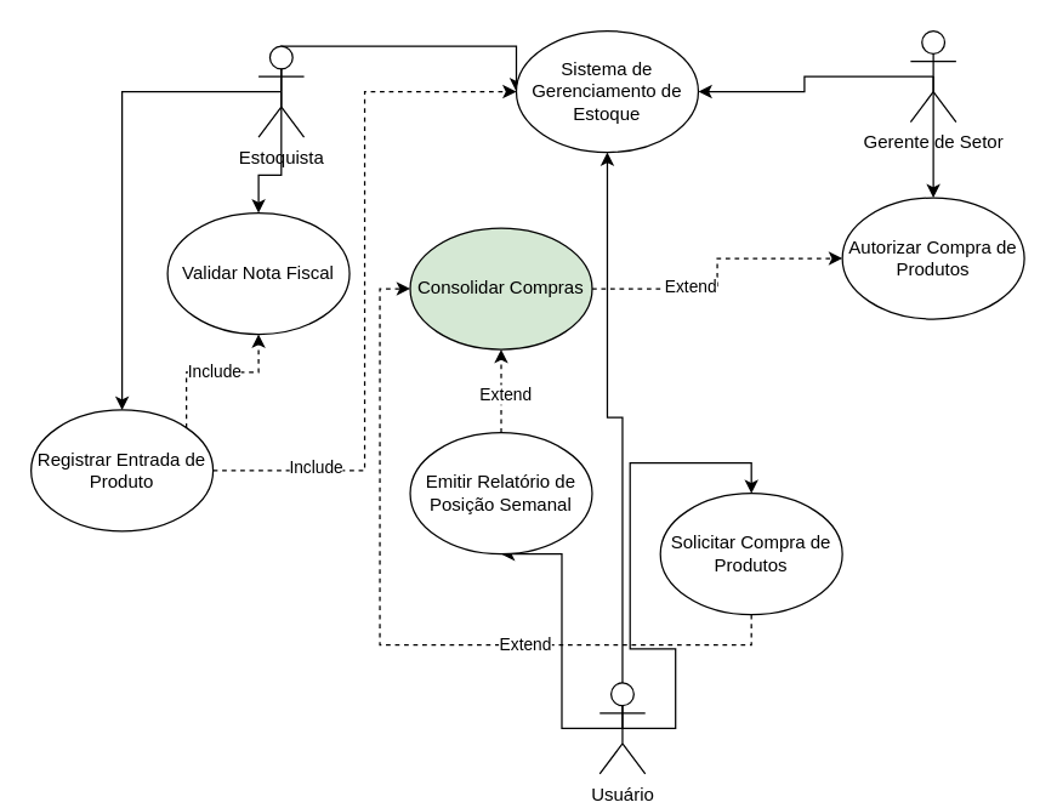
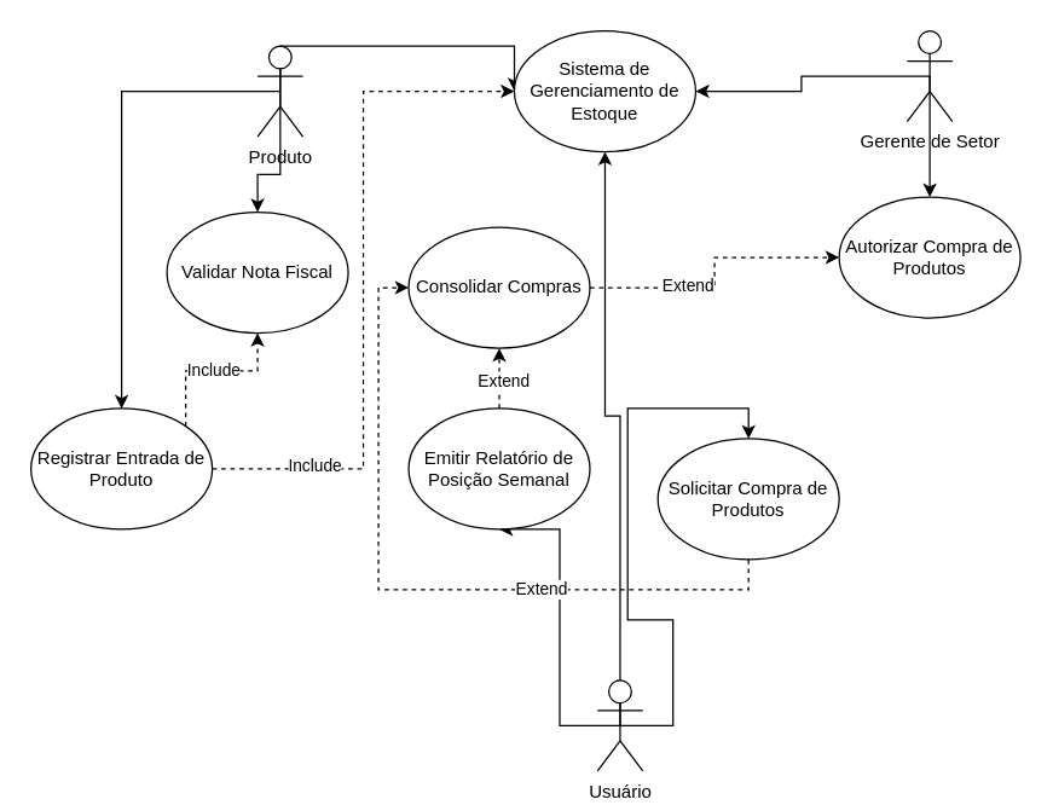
- <mxCell id="5" value="Estoquista" style="shape=umlActor;verticalLabelPosition=bottom;verticalAlign=top;html=1;outlineConnect=0;" parent="1" vertex="1"><mxGeometry x="170" y="30" width="30" height="60" as="geometry" /></mxCell>
+ <mxCell id="5" value="Produto" style="shape=umlActor;verticalLabelPosition=bottom;verticalAlign=top;html=1;outlineConnect=0;" parent="1" vertex="1"><mxGeometry x="170" y="30" width="30" height="60" as="geometry" /></mxCell>
- <mxCell id="28" value="Consolidar Compras" style="ellipse;whiteSpace=wrap;html=1;fillColor=#d5e8d4;" parent="1" vertex="1"><mxGeometry x="270" y="150" width="120" height="80" as="geometry" /></mxCell>
+ <mxCell id="28" value="Consolidar Compras" style="ellipse;whiteSpace=wrap;html=1;" parent="1" vertex="1"><mxGeometry x="270" y="150" width="120" height="80" as="geometry" /></mxCell>
- <mxCell id="21" value="Emitir Relatório de Posição Semanal" style="ellipse;whiteSpace=wrap;html=1;" parent="1" vertex="1"><mxGeometry x="270" y="285" width="120" height="80" as="geometry" /></mxCell>
+ <mxCell id="21" value="Emitir Relatório de Posição Semanal" style="ellipse;whiteSpace=wrap;html=1;" parent="1" vertex="1"><mxGeometry x="270" y="270" width="120" height="80" as="geometry" /></mxCell>
- <mxCell id="24" value="Solicitar Compra de Produtos" style="ellipse;whiteSpace=wrap;html=1;" parent="1" vertex="1"><mxGeometry x="435" y="325" width="120" height="80" as="geometry" /></mxCell>
+ <mxCell id="24" value="Solicitar Compra de Produtos" style="ellipse;whiteSpace=wrap;html=1;" parent="1" vertex="1"><mxGeometry x="435" y="290" width="120" height="80" as="geometry" /></mxCell>
